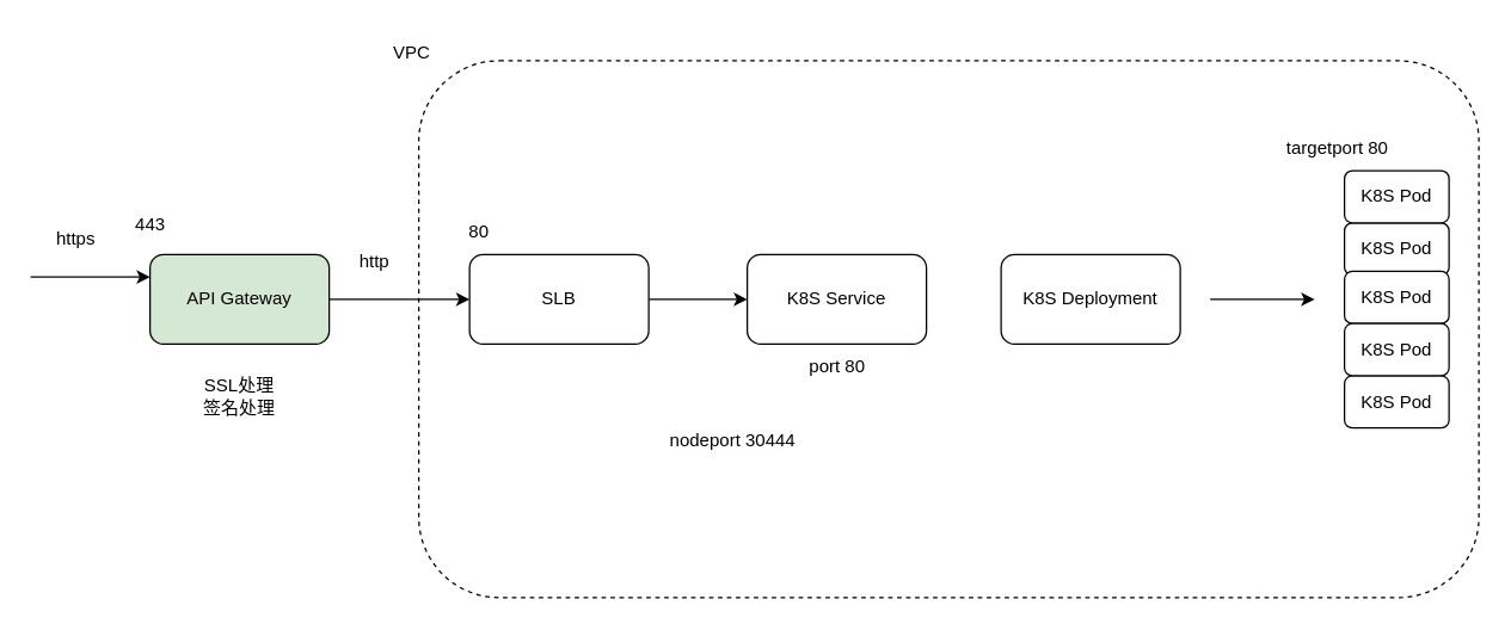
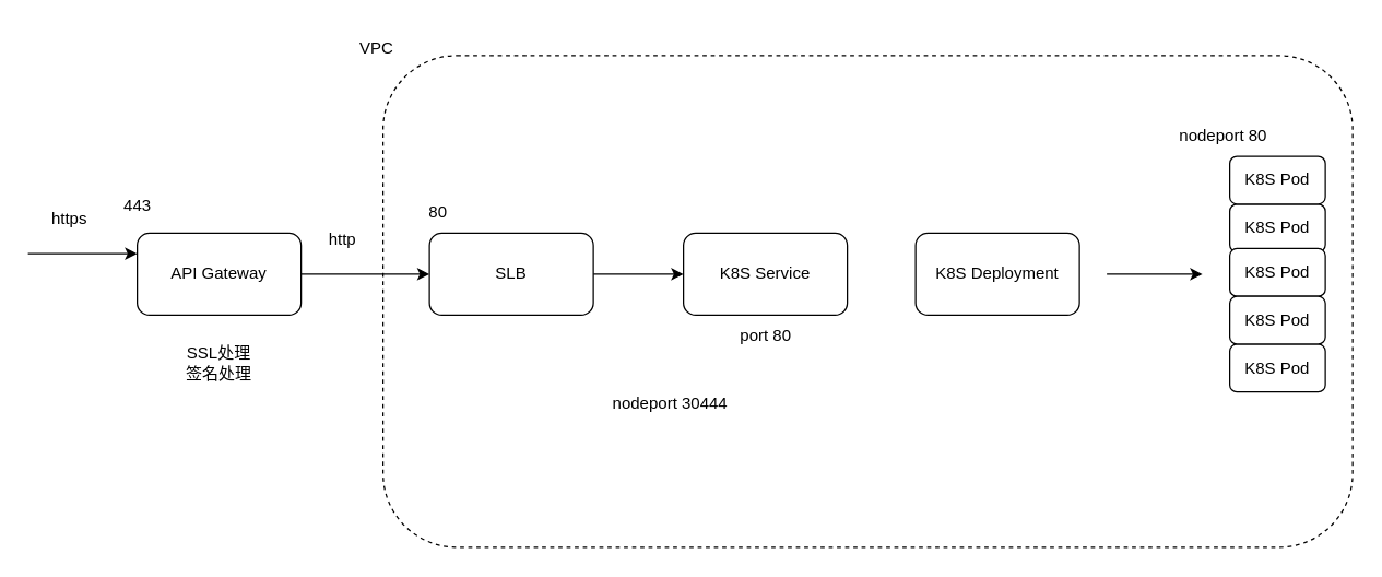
- <mxCell id="24" value="targetport 80" style="text;html=1;align=center;verticalAlign=middle;resizable=0;points=[];autosize=1;strokeColor=none;fillColor=none;" vertex="1" parent="1"><mxGeometry x="850" y="83.75" width="90" height="30" as="geometry" /></mxCell>
+ <mxCell id="24" value="nodeport 80" style="text;html=1;align=center;verticalAlign=middle;resizable=0;points=[];autosize=1;strokeColor=none;fillColor=none;" vertex="1" parent="1"><mxGeometry x="850" y="83.75" width="90" height="30" as="geometry" /></mxCell>
- <mxCell id="4" value="API Gateway" style="rounded=1;whiteSpace=wrap;html=1;fillColor=#d5e8d4;" vertex="1" parent="1"><mxGeometry x="100" y="170" width="120" height="60" as="geometry" /></mxCell>
+ <mxCell id="4" value="API Gateway" style="rounded=1;whiteSpace=wrap;html=1;" vertex="1" parent="1"><mxGeometry x="100" y="170" width="120" height="60" as="geometry" /></mxCell>
